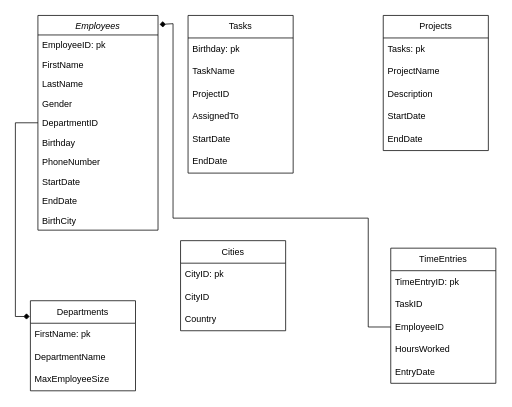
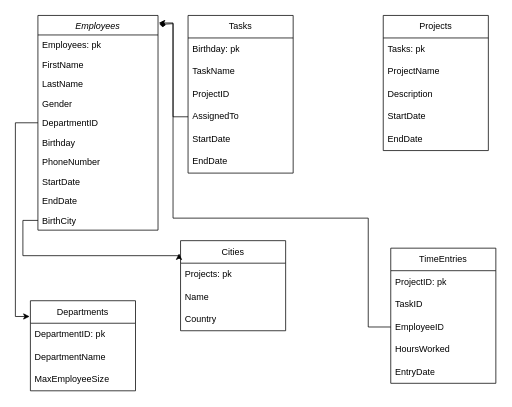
- <mxCell id="3" value="EmployeeID: pk" style="text;align=left;verticalAlign=top;spacingLeft=4;spacingRight=4;overflow=hidden;rotatable=0;points=[[0,0.5],[1,0.5]];portConstraint=eastwest;" vertex="1" parent="2"><mxGeometry y="26" width="160" height="26" as="geometry" /></mxCell>
+ <mxCell id="3" value="Employees: pk" style="text;align=left;verticalAlign=top;spacingLeft=4;spacingRight=4;overflow=hidden;rotatable=0;points=[[0,0.5],[1,0.5]];portConstraint=eastwest;" vertex="1" parent="2"><mxGeometry y="26" width="160" height="26" as="geometry" /></mxCell>
+ <mxCell id="26" style="edgeStyle=orthogonalEdgeStyle;rounded=0;orthogonalLoop=1;jettySize=auto;html=1;exitX=0;exitY=0.5;exitDx=0;exitDy=0;entryX=1.006;entryY=0.035;entryDx=0;entryDy=0;entryPerimeter=0;" edge="1" parent="1" source="23" target="2"><mxGeometry relative="1" as="geometry" /></mxCell>
+ <mxCell id="43" style="edgeStyle=orthogonalEdgeStyle;rounded=0;orthogonalLoop=1;jettySize=auto;html=1;exitX=0;exitY=0.5;exitDx=0;exitDy=0;entryX=-0.014;entryY=0.142;entryDx=0;entryDy=0;entryPerimeter=0;" edge="1" parent="1" source="12" target="39"><mxGeometry relative="1" as="geometry"><Array as="points"><mxPoint x="30" y="293" /><mxPoint x="30" y="340" /><mxPoint x="238" y="340" /></Array></mxGeometry></mxCell>
- <mxCell id="40" value="CityID: pk" style="text;strokeColor=none;fillColor=none;align=left;verticalAlign=middle;spacingLeft=4;spacingRight=4;overflow=hidden;points=[[0,0.5],[1,0.5]];portConstraint=eastwest;rotatable=0;whiteSpace=wrap;html=1;" vertex="1" parent="39"><mxGeometry y="30" width="140" height="30" as="geometry" /></mxCell>
+ <mxCell id="40" value="Projects: pk" style="text;strokeColor=none;fillColor=none;align=left;verticalAlign=middle;spacingLeft=4;spacingRight=4;overflow=hidden;points=[[0,0.5],[1,0.5]];portConstraint=eastwest;rotatable=0;whiteSpace=wrap;html=1;" vertex="1" parent="39"><mxGeometry y="30" width="140" height="30" as="geometry" /></mxCell>
- <mxCell id="28" value="TimeEntryID: pk" style="text;strokeColor=none;fillColor=none;align=left;verticalAlign=middle;spacingLeft=4;spacingRight=4;overflow=hidden;points=[[0,0.5],[1,0.5]];portConstraint=eastwest;rotatable=0;whiteSpace=wrap;html=1;" vertex="1" parent="27"><mxGeometry y="30" width="140" height="30" as="geometry" /></mxCell>
+ <mxCell id="28" value="ProjectID: pk" style="text;strokeColor=none;fillColor=none;align=left;verticalAlign=middle;spacingLeft=4;spacingRight=4;overflow=hidden;points=[[0,0.5],[1,0.5]];portConstraint=eastwest;rotatable=0;whiteSpace=wrap;html=1;" vertex="1" parent="27"><mxGeometry y="30" width="140" height="30" as="geometry" /></mxCell>
- <mxCell id="41" value="CityID" style="text;strokeColor=none;fillColor=none;align=left;verticalAlign=middle;spacingLeft=4;spacingRight=4;overflow=hidden;points=[[0,0.5],[1,0.5]];portConstraint=eastwest;rotatable=0;whiteSpace=wrap;html=1;" vertex="1" parent="39"><mxGeometry y="60" width="140" height="30" as="geometry" /></mxCell>
+ <mxCell id="41" value="Name" style="text;strokeColor=none;fillColor=none;align=left;verticalAlign=middle;spacingLeft=4;spacingRight=4;overflow=hidden;points=[[0,0.5],[1,0.5]];portConstraint=eastwest;rotatable=0;whiteSpace=wrap;html=1;" vertex="1" parent="39"><mxGeometry y="60" width="140" height="30" as="geometry" /></mxCell>
- <mxCell id="38" style="edgeStyle=orthogonalEdgeStyle;rounded=0;orthogonalLoop=1;jettySize=auto;html=1;entryX=-0.007;entryY=0.175;entryDx=0;entryDy=0;entryPerimeter=0;endArrow=diamond;" edge="1" parent="1" source="7" target="33"><mxGeometry relative="1" as="geometry"><Array as="points"><mxPoint x="20" y="163" /><mxPoint x="20" y="421" /></Array></mxGeometry></mxCell>
+ <mxCell id="38" style="edgeStyle=orthogonalEdgeStyle;rounded=0;orthogonalLoop=1;jettySize=auto;html=1;entryX=-0.007;entryY=0.175;entryDx=0;entryDy=0;entryPerimeter=0;" edge="1" parent="1" source="7" target="33"><mxGeometry relative="1" as="geometry"><Array as="points"><mxPoint x="20" y="163" /><mxPoint x="20" y="421" /></Array></mxGeometry></mxCell>
- <mxCell id="34" value="FirstName: pk" style="text;strokeColor=none;fillColor=none;align=left;verticalAlign=middle;spacingLeft=4;spacingRight=4;overflow=hidden;points=[[0,0.5],[1,0.5]];portConstraint=eastwest;rotatable=0;whiteSpace=wrap;html=1;" vertex="1" parent="33"><mxGeometry y="30" width="140" height="30" as="geometry" /></mxCell>
+ <mxCell id="34" value="DepartmentID: pk" style="text;strokeColor=none;fillColor=none;align=left;verticalAlign=middle;spacingLeft=4;spacingRight=4;overflow=hidden;points=[[0,0.5],[1,0.5]];portConstraint=eastwest;rotatable=0;whiteSpace=wrap;html=1;" vertex="1" parent="33"><mxGeometry y="30" width="140" height="30" as="geometry" /></mxCell>
